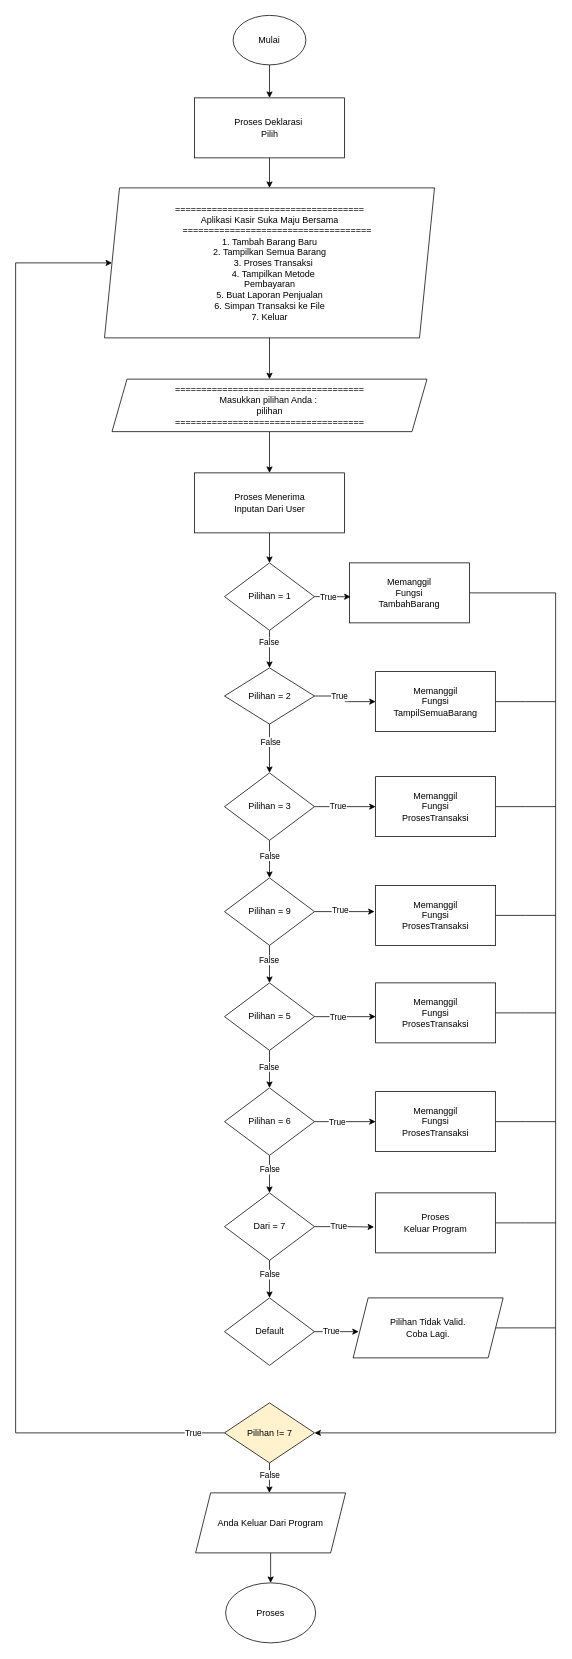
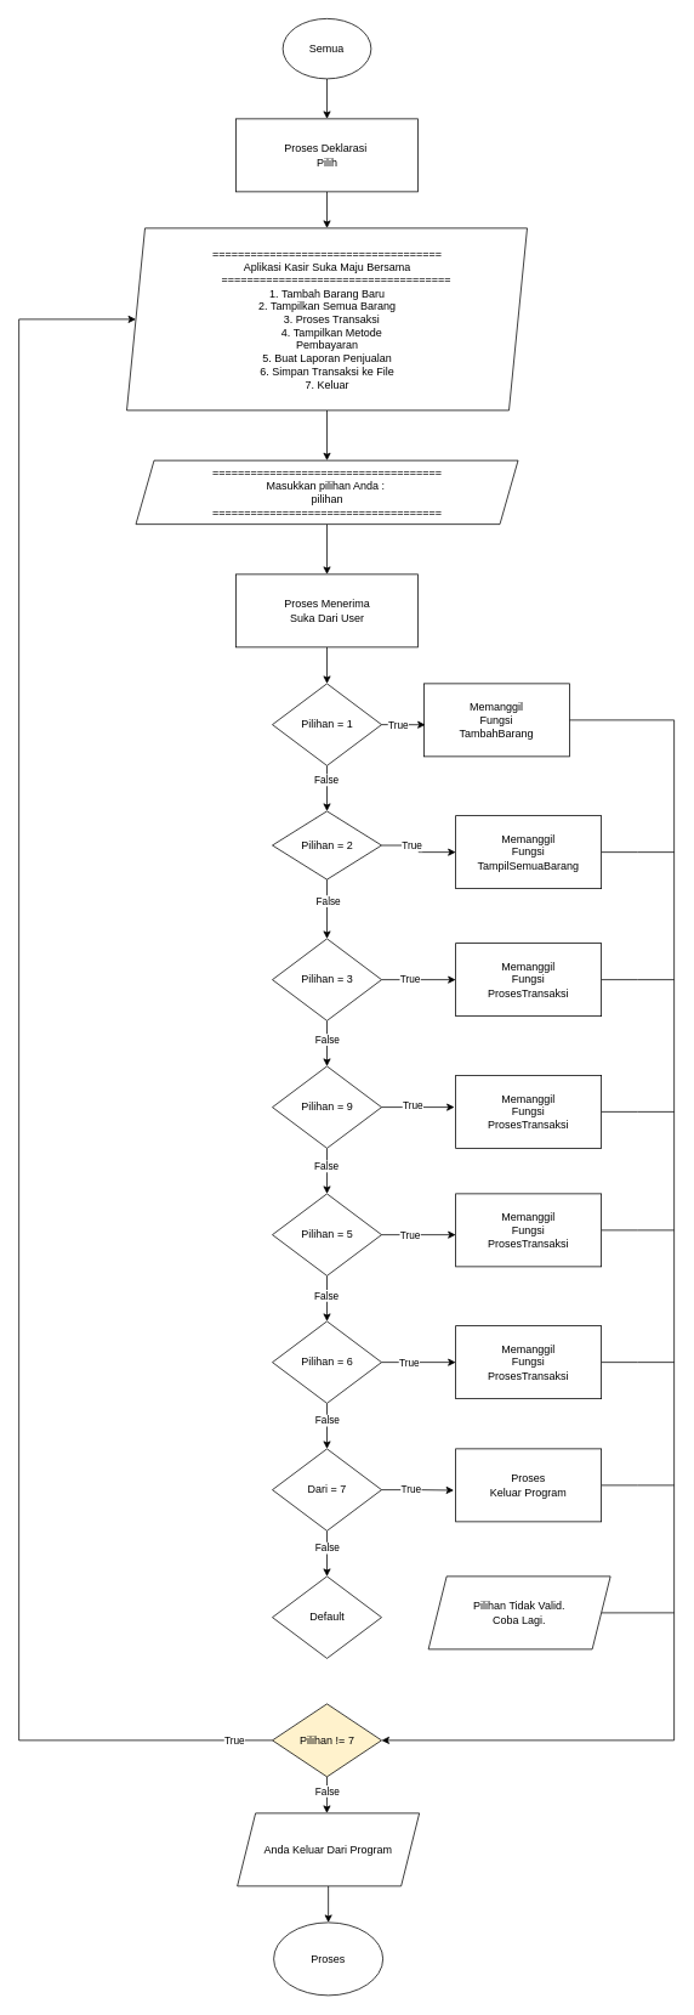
- <mxCell id="5" value="Mulai" style="ellipse;whiteSpace=wrap;html=1;" parent="1" vertex="1"><mxGeometry x="310" y="20" width="97" height="66" as="geometry" /></mxCell>
+ <mxCell id="5" value="Semua" style="ellipse;whiteSpace=wrap;html=1;" parent="1" vertex="1"><mxGeometry x="310" y="20" width="97" height="66" as="geometry" /></mxCell>
- <mxCell id="12" value="Proses Menerima&lt;br&gt;Inputan Dari User" style="rounded=0;whiteSpace=wrap;html=1;" parent="1" vertex="1"><mxGeometry x="258.5" y="630" width="200" height="80" as="geometry" /></mxCell>
+ <mxCell id="12" value="Proses Menerima&lt;br&gt;Suka Dari User" style="rounded=0;whiteSpace=wrap;html=1;" parent="1" vertex="1"><mxGeometry x="258.5" y="630" width="200" height="80" as="geometry" /></mxCell>
- <mxCell id="72" style="edgeStyle=orthogonalEdgeStyle;rounded=0;orthogonalLoop=1;jettySize=auto;html=1;entryX=0.037;entryY=0.563;entryDx=0;entryDy=0;entryPerimeter=0;" parent="1" source="40" target="71" edge="1"><mxGeometry relative="1" as="geometry" /></mxCell>
- <mxCell id="73" value="True" style="edgeLabel;html=1;align=center;verticalAlign=middle;resizable=0;points=[];" parent="72" vertex="1" connectable="0"><mxGeometry x="-0.249" y="1" relative="1" as="geometry"><mxPoint as="offset" /></mxGeometry></mxCell>
